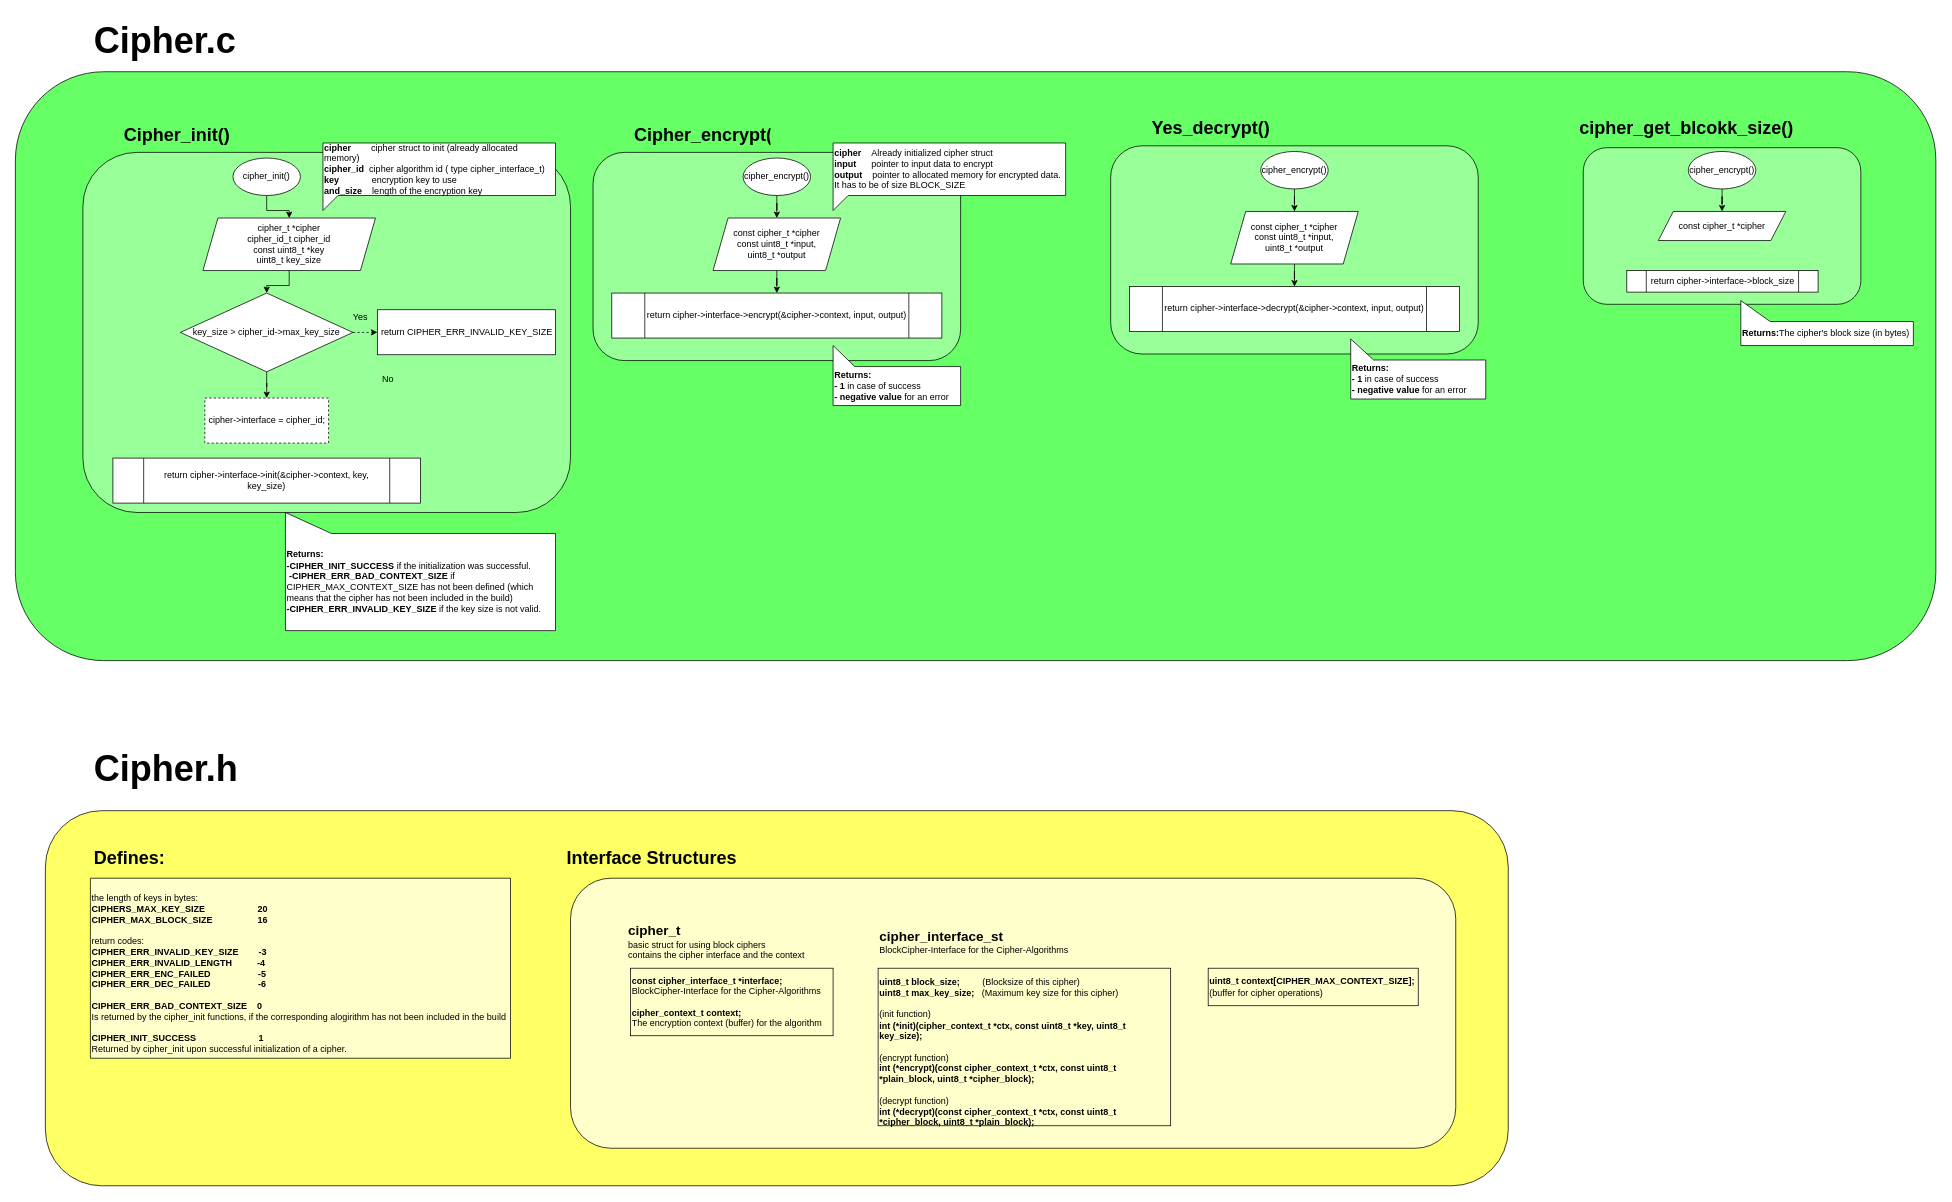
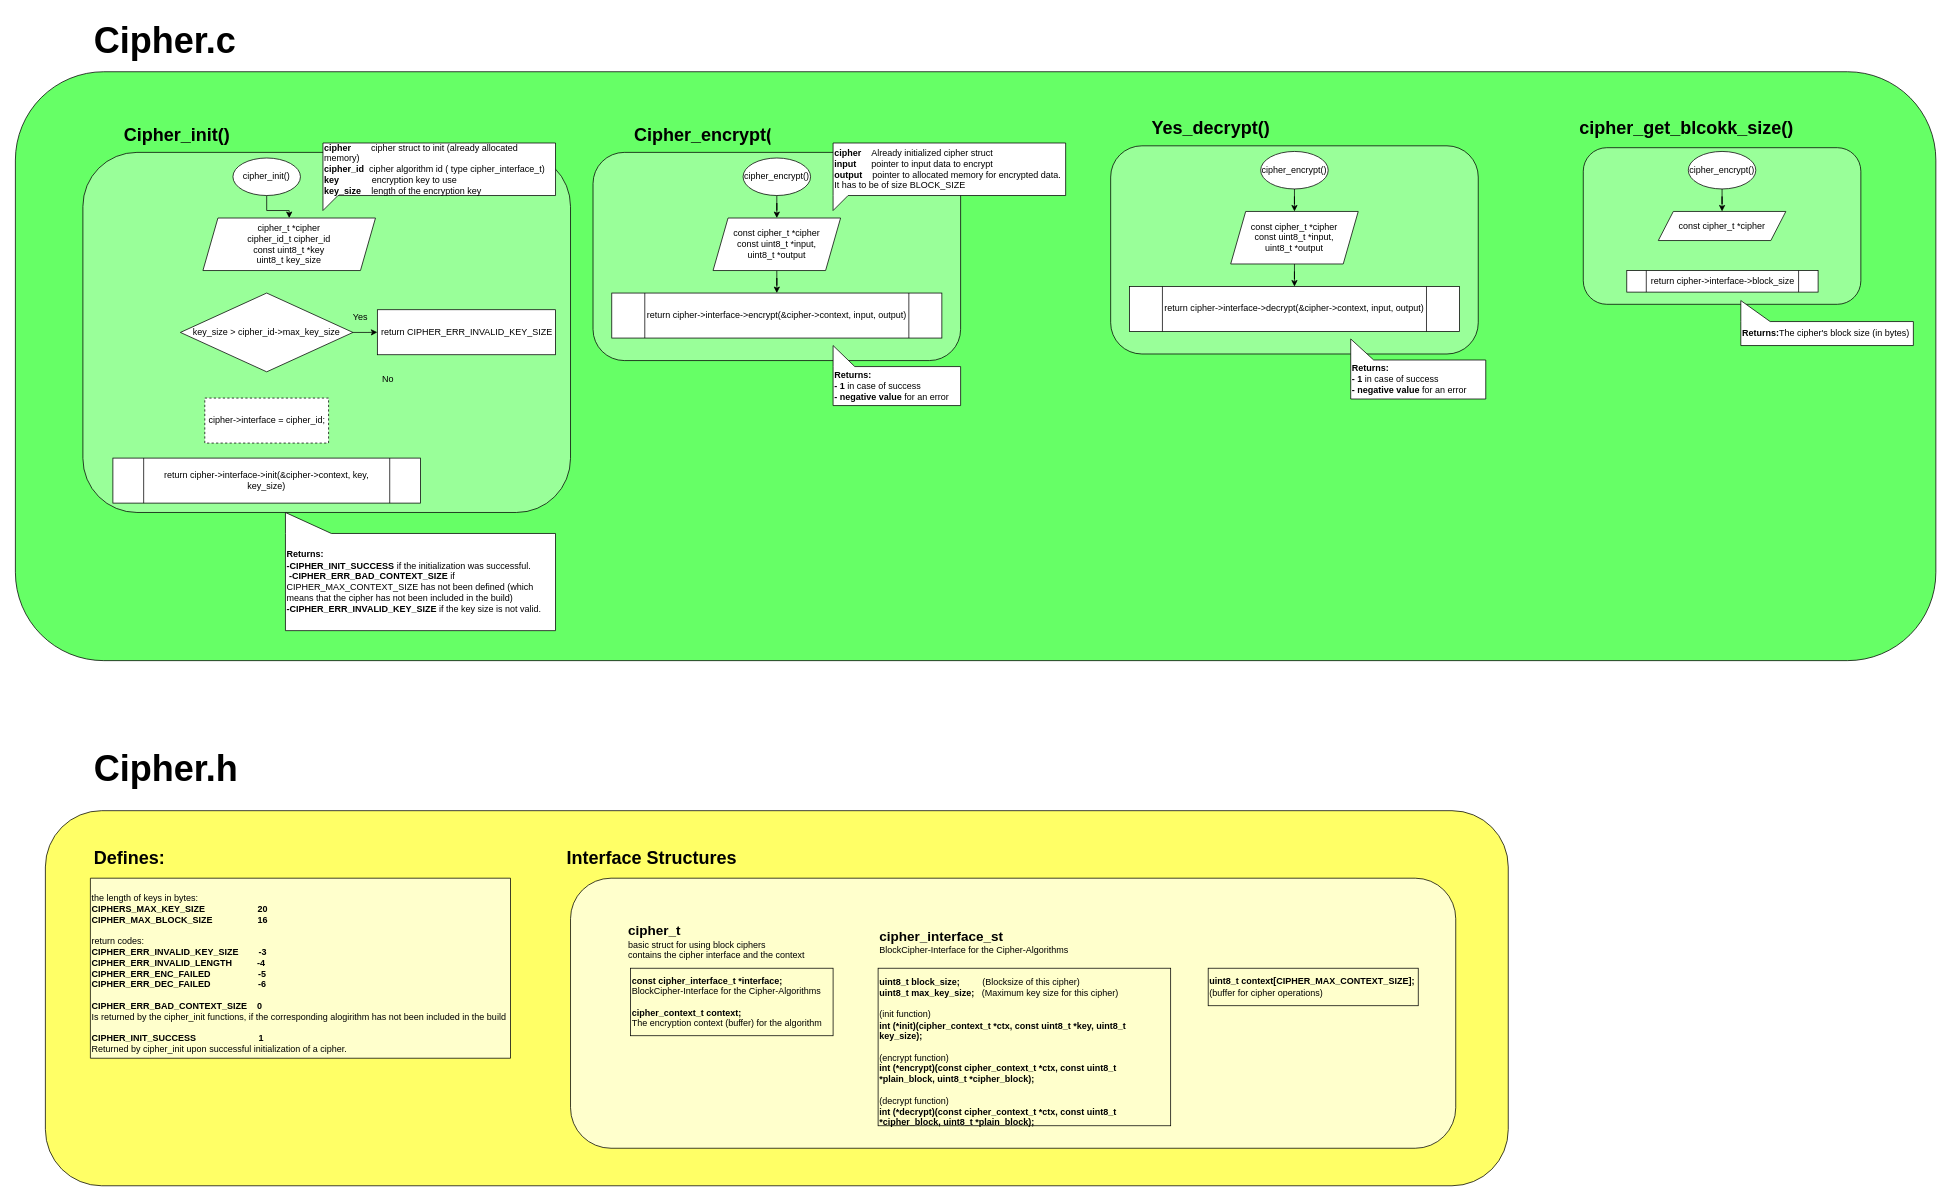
- <mxCell id="14" value="&lt;b&gt;cipher&amp;nbsp;&amp;nbsp;&amp;nbsp;&amp;nbsp;&amp;nbsp;&amp;nbsp;&amp;nbsp; &lt;/b&gt;cipher struct to init (already allocated memory)&lt;br&gt;&lt;b&gt;cipher_id&amp;nbsp; &lt;/b&gt;cipher algorithm id ( type cipher_interface_t)&lt;br&gt;&lt;b&gt;key&amp;nbsp;&amp;nbsp;&amp;nbsp;&amp;nbsp;&amp;nbsp;&amp;nbsp;&amp;nbsp;&amp;nbsp;&amp;nbsp;&amp;nbsp;&amp;nbsp;&amp;nbsp; &lt;/b&gt;encryption key to use&lt;br&gt;&lt;b&gt;and_size&amp;nbsp;&amp;nbsp;&amp;nbsp; &lt;/b&gt;length of the encryption key" style="shape=callout;whiteSpace=wrap;html=1;perimeter=calloutPerimeter;fillColor=#FFFFFF;align=left;size=20;position=0;position2=0;" parent="1" vertex="1"><mxGeometry x="430" y="190" width="310" height="90" as="geometry" /></mxCell>
+ <mxCell id="14" value="&lt;b&gt;cipher&amp;nbsp;&amp;nbsp;&amp;nbsp;&amp;nbsp;&amp;nbsp;&amp;nbsp;&amp;nbsp; &lt;/b&gt;cipher struct to init (already allocated memory)&lt;br&gt;&lt;b&gt;cipher_id&amp;nbsp; &lt;/b&gt;cipher algorithm id ( type cipher_interface_t)&lt;br&gt;&lt;b&gt;key&amp;nbsp;&amp;nbsp;&amp;nbsp;&amp;nbsp;&amp;nbsp;&amp;nbsp;&amp;nbsp;&amp;nbsp;&amp;nbsp;&amp;nbsp;&amp;nbsp;&amp;nbsp; &lt;/b&gt;encryption key to use&lt;br&gt;&lt;b&gt;key_size&amp;nbsp;&amp;nbsp;&amp;nbsp; &lt;/b&gt;length of the encryption key" style="shape=callout;whiteSpace=wrap;html=1;perimeter=calloutPerimeter;fillColor=#FFFFFF;align=left;size=20;position=0;position2=0;" parent="1" vertex="1"><mxGeometry x="430" y="190" width="310" height="90" as="geometry" /></mxCell>
- <mxCell id="7" value="" style="edgeStyle=orthogonalEdgeStyle;rounded=0;orthogonalLoop=1;jettySize=auto;html=1;" parent="1" source="8" target="11" edge="1"><mxGeometry relative="1" as="geometry" /></mxCell>
- <mxCell id="10" value="" style="edgeStyle=orthogonalEdgeStyle;rounded=0;orthogonalLoop=1;jettySize=auto;html=1;dashed=1;" parent="1" source="11" target="52" edge="1"><mxGeometry relative="1" as="geometry" /></mxCell>
+ <mxCell id="10" value="" style="edgeStyle=orthogonalEdgeStyle;rounded=0;orthogonalLoop=1;jettySize=auto;html=1;" parent="1" source="11" target="52" edge="1"><mxGeometry relative="1" as="geometry" /></mxCell>
- <mxCell id="9" value="" style="edgeStyle=orthogonalEdgeStyle;rounded=0;orthogonalLoop=1;jettySize=auto;html=1;" parent="1" source="11" target="12" edge="1"><mxGeometry relative="1" as="geometry" /></mxCell>
